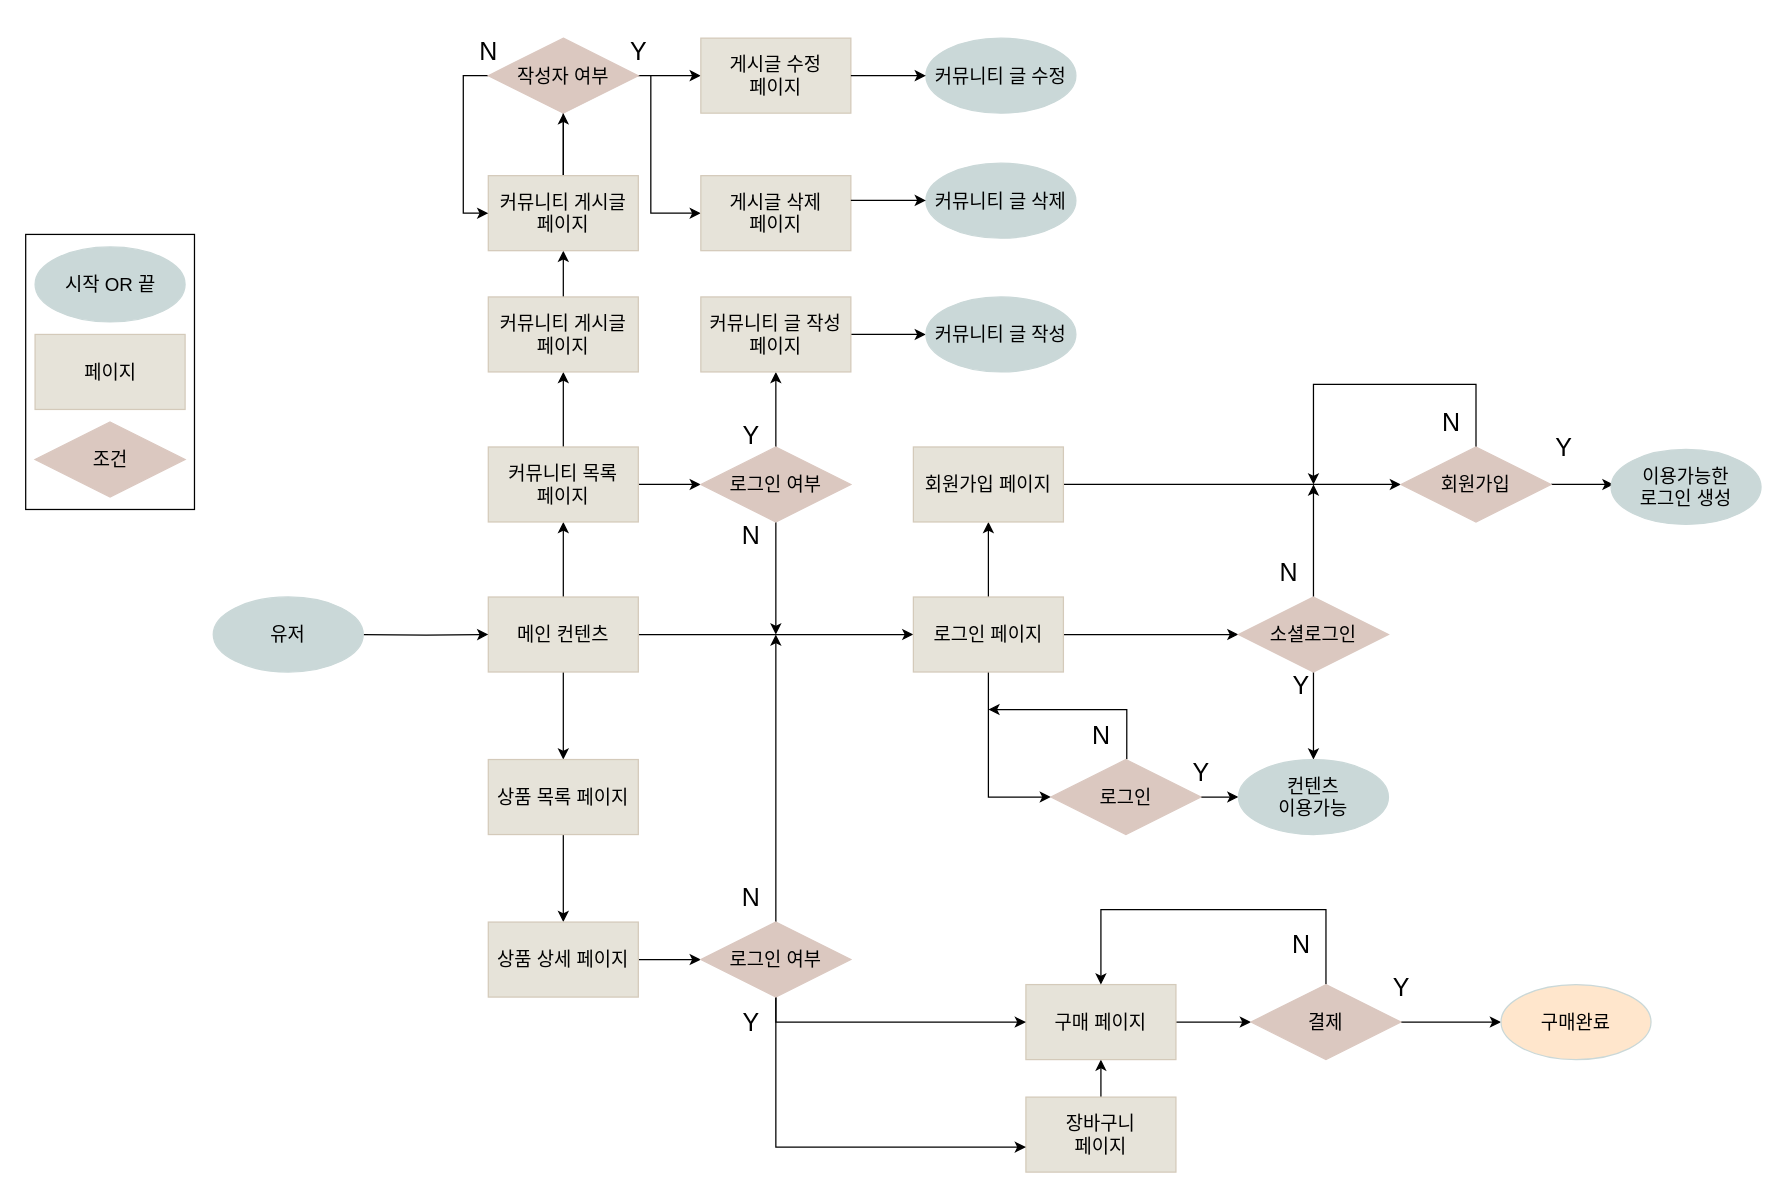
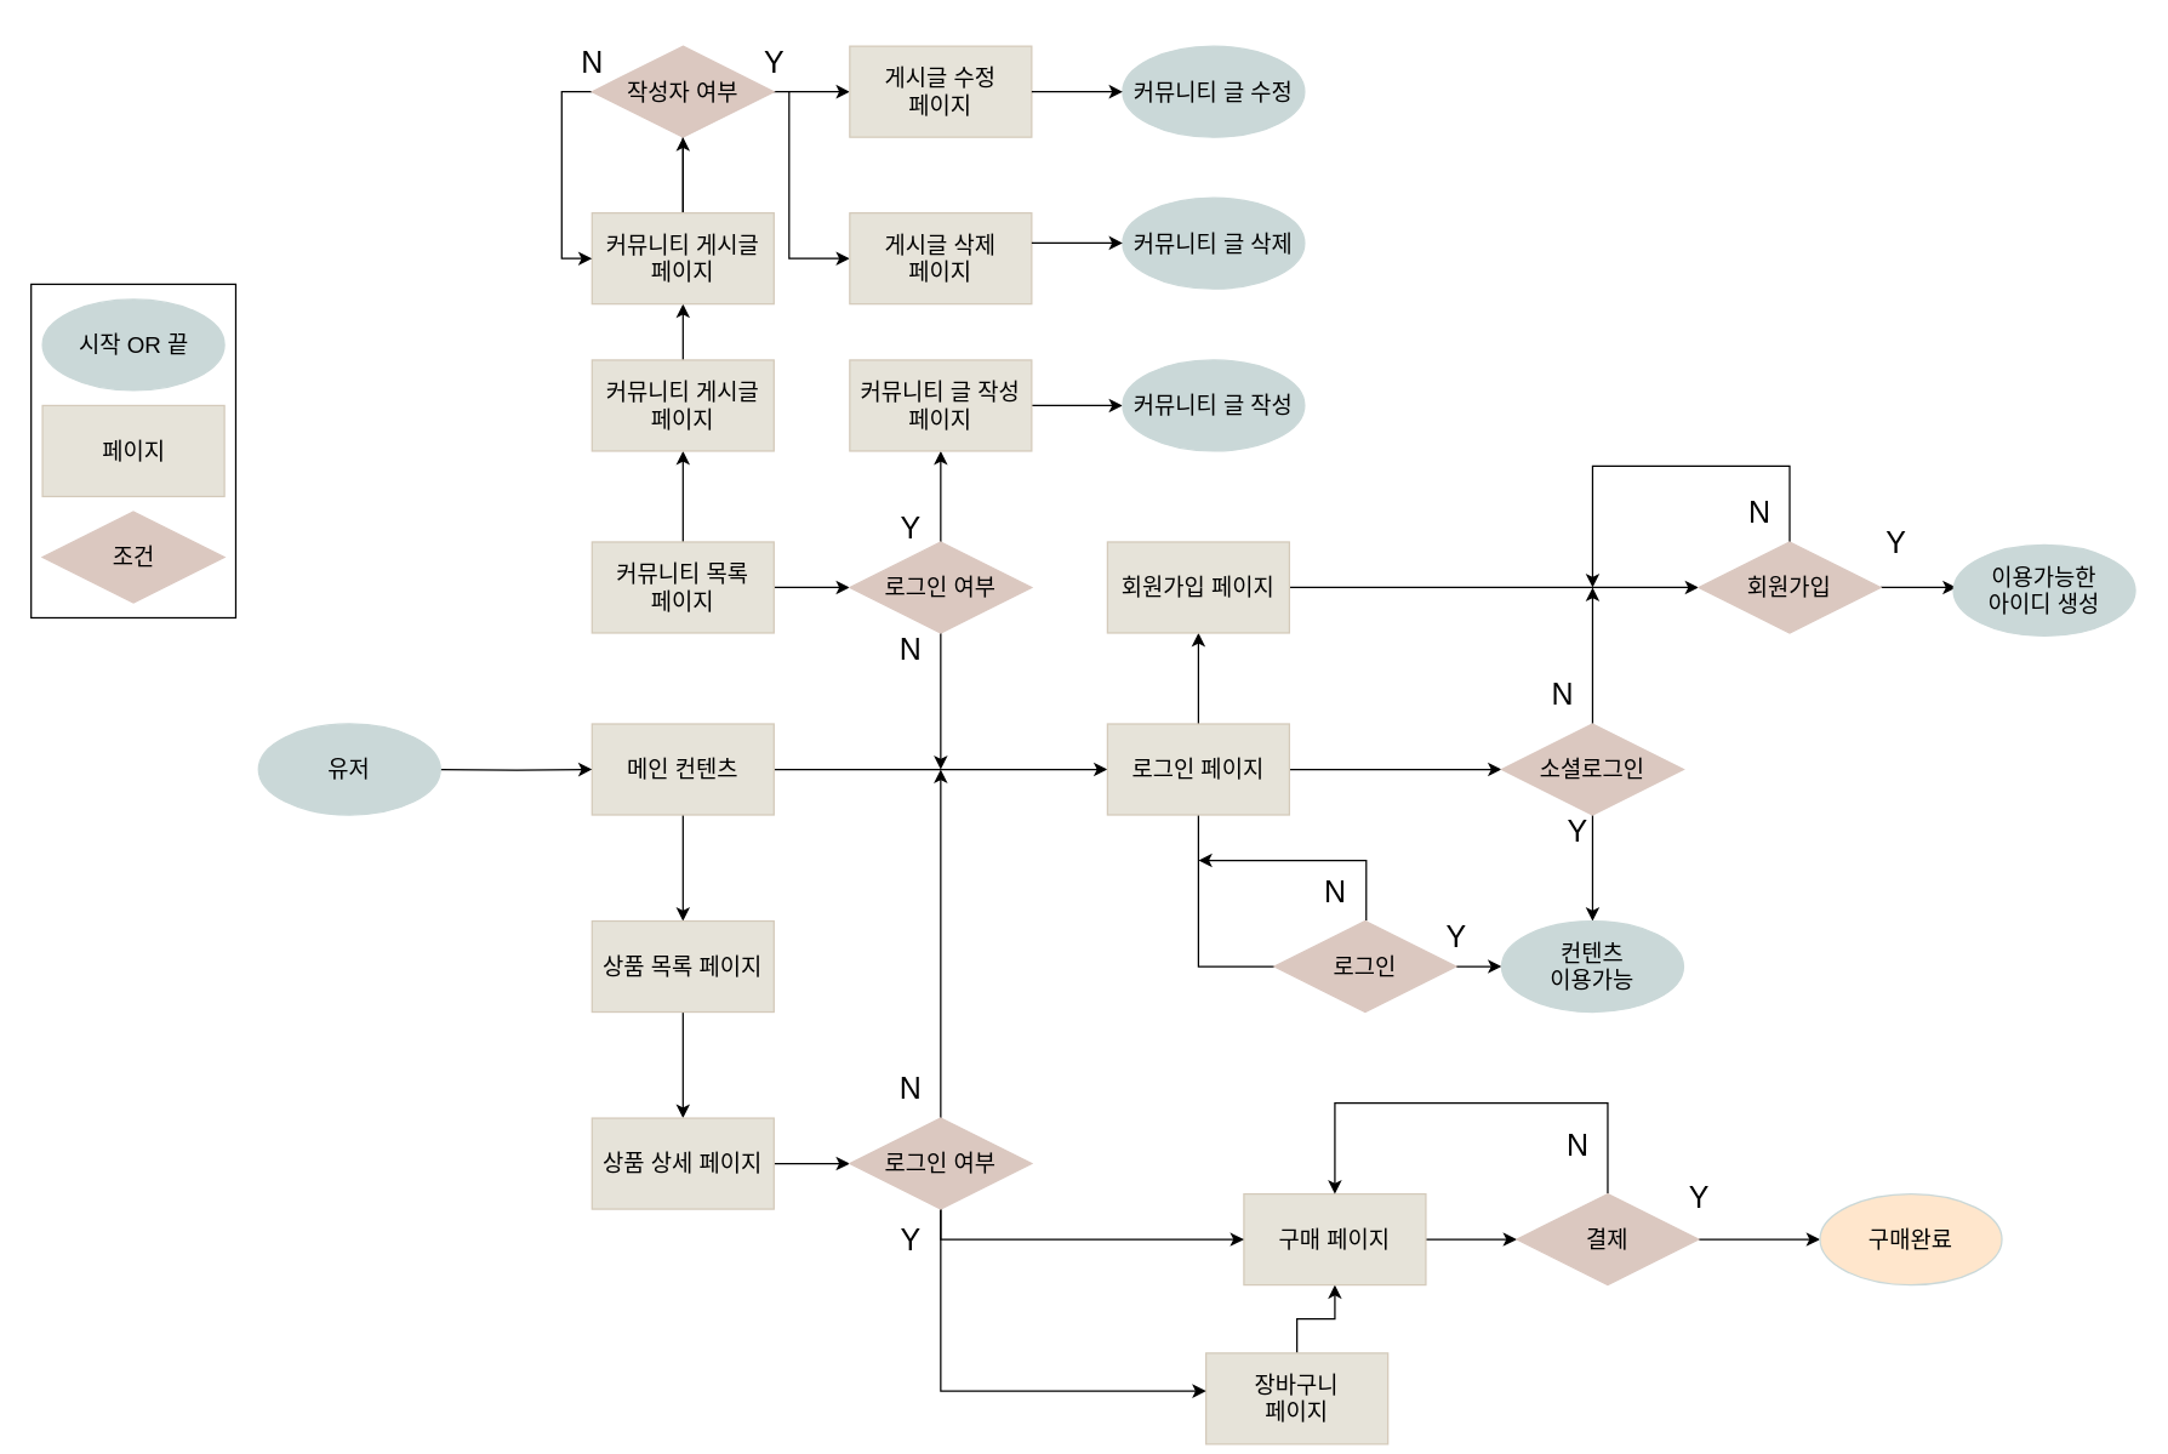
- <mxCell id="50" value="이용가능한&lt;div style=&quot;font-size: 15px;&quot;&gt;로그인 생성&lt;/div&gt;" style="ellipse;whiteSpace=wrap;html=1;fontSize=15;fillColor=#CAD8D8;strokeColor=#CAD8D8;" parent="1" vertex="1"><mxGeometry x="1288" y="359" width="120" height="60" as="geometry" /></mxCell>
+ <mxCell id="50" value="이용가능한&lt;div style=&quot;font-size: 15px;&quot;&gt;아이디 생성&lt;/div&gt;" style="ellipse;whiteSpace=wrap;html=1;fontSize=15;fillColor=#CAD8D8;strokeColor=#CAD8D8;" parent="1" vertex="1"><mxGeometry x="1288" y="359" width="120" height="60" as="geometry" /></mxCell>
- <mxCell id="5" style="edgeStyle=orthogonalEdgeStyle;rounded=0;orthogonalLoop=1;jettySize=auto;html=1;entryX=0.5;entryY=1;entryDx=0;entryDy=0;" parent="1" source="6" target="54" edge="1"><mxGeometry relative="1" as="geometry" /></mxCell>
- <mxCell id="7" value="" style="edgeStyle=orthogonalEdgeStyle;rounded=0;orthogonalLoop=1;jettySize=auto;html=1;entryX=0;entryY=0.5;entryDx=0;entryDy=0;" parent="1" source="10" target="13" edge="1"><mxGeometry relative="1" as="geometry" /></mxCell>
+ <mxCell id="7" value="" style="edgeStyle=orthogonalEdgeStyle;rounded=0;orthogonalLoop=1;jettySize=auto;html=1;entryX=0;entryY=0.5;entryDx=0;entryDy=0;endArrow=none;" parent="1" source="10" target="13" edge="1"><mxGeometry relative="1" as="geometry" /></mxCell>
- <mxCell id="32" value="장바구니&lt;div&gt;페이지&lt;/div&gt;" style="whiteSpace=wrap;html=1;rounded=0;fontSize=15;fillColor=#E6E3D9;strokeColor=#D4CABA;" parent="1" vertex="1"><mxGeometry x="820" y="877" width="120" height="60" as="geometry" /></mxCell>
+ <mxCell id="32" value="장바구니&lt;div&gt;페이지&lt;/div&gt;" style="whiteSpace=wrap;html=1;rounded=0;fontSize=15;fillColor=#E6E3D9;strokeColor=#D4CABA;" parent="1" vertex="1"><mxGeometry x="795" y="892" width="120" height="60" as="geometry" /></mxCell>
